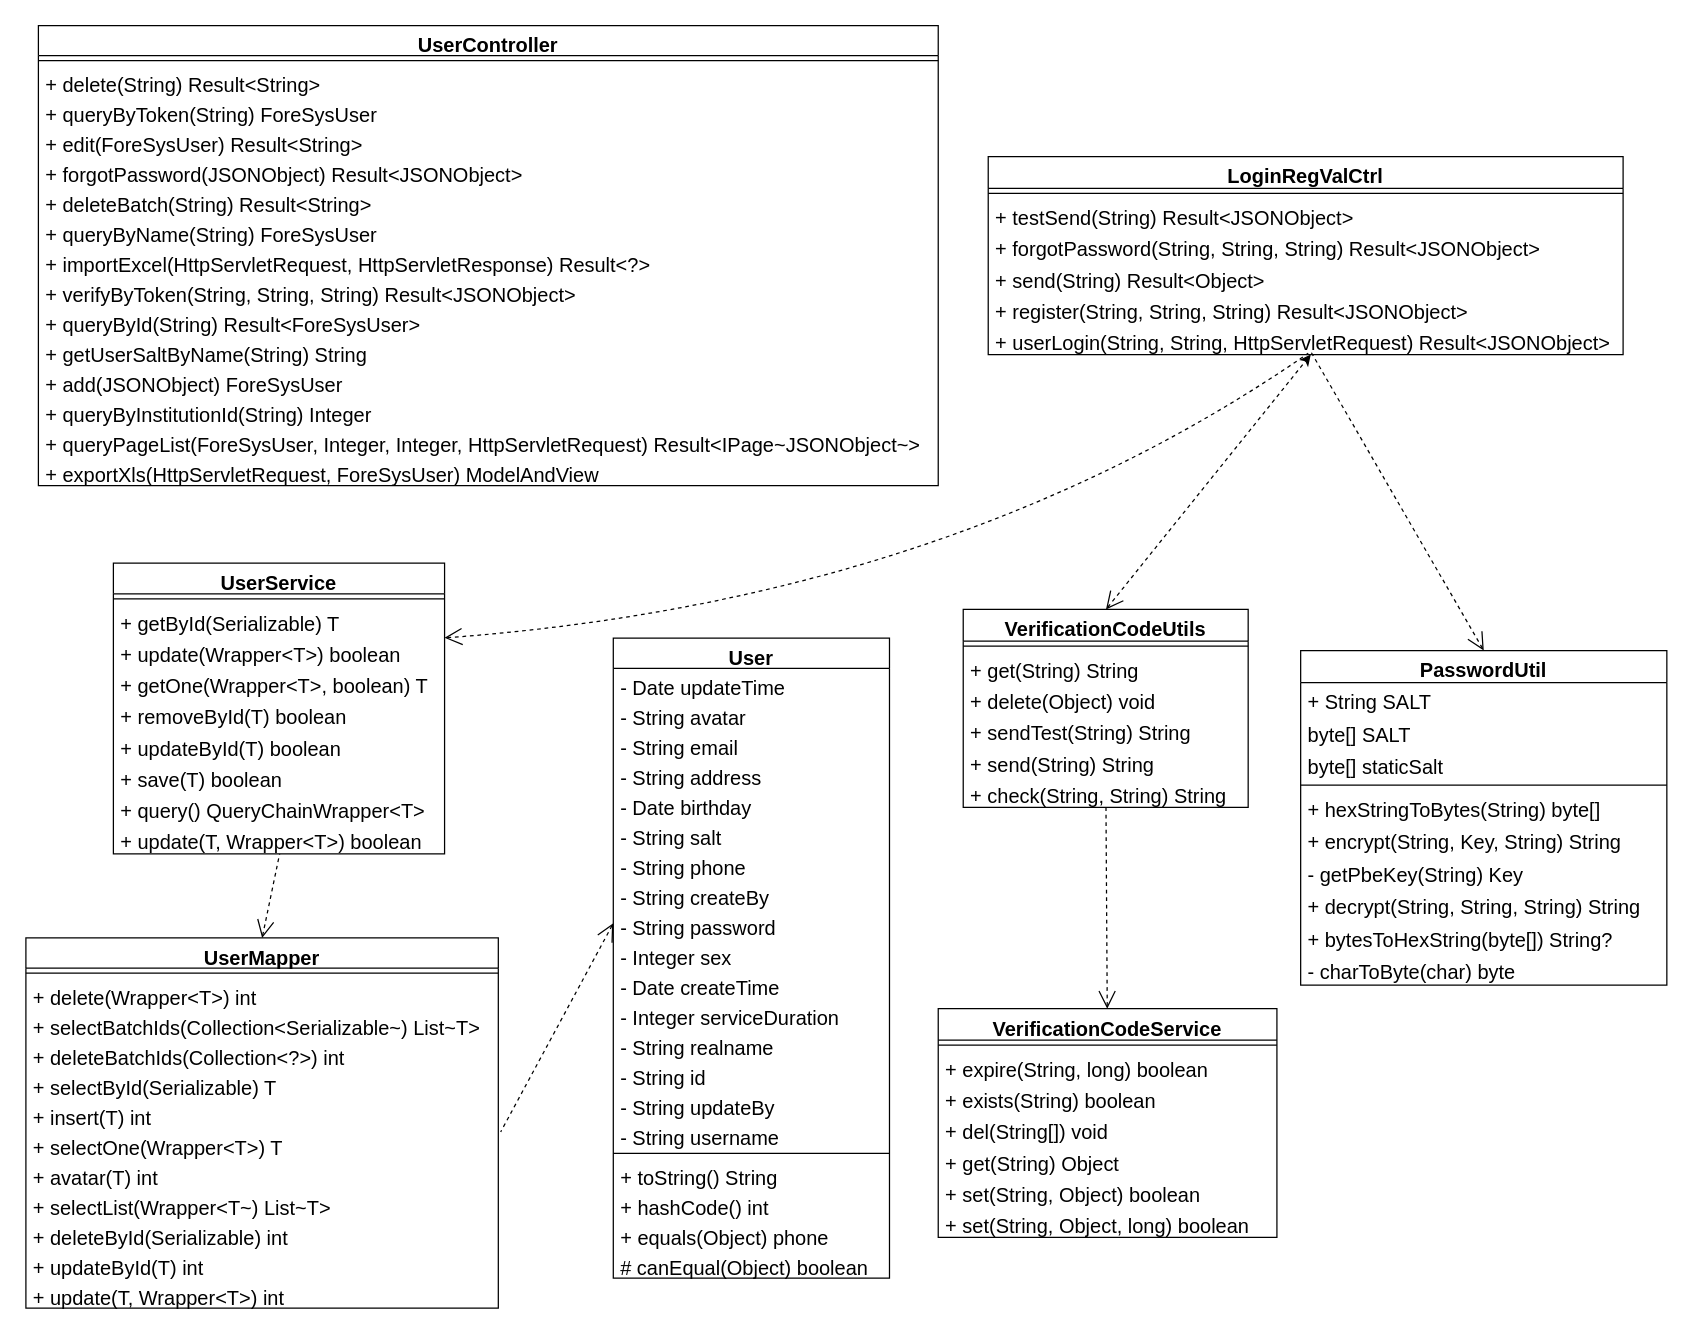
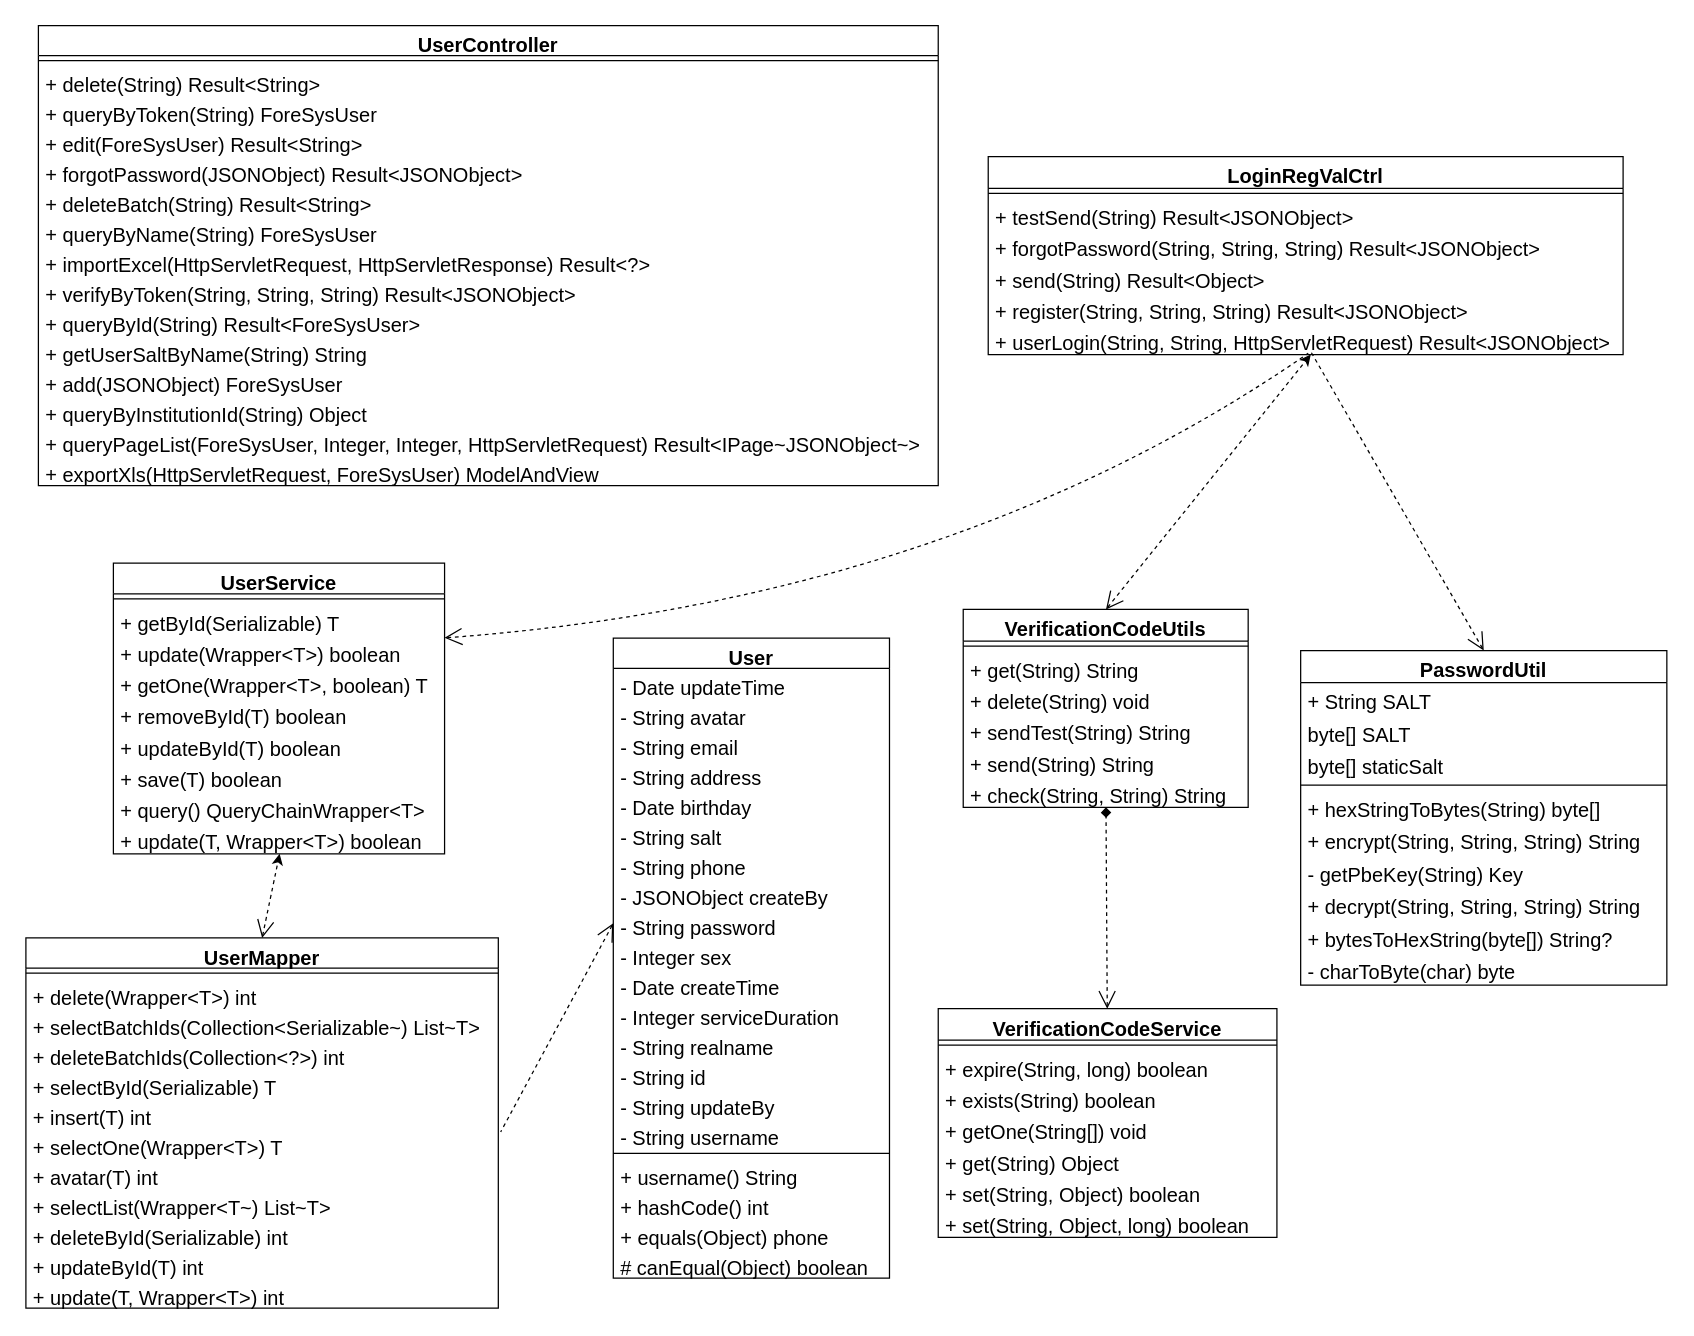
- <mxCell id="15" value="+ queryByInstitutionId(String) Integer" style="text;strokeColor=none;fillColor=none;align=left;verticalAlign=top;spacingLeft=4;spacingRight=4;overflow=hidden;rotatable=0;points=[[0,0.5],[1,0.5]];portConstraint=eastwest;fontSize=16;" vertex="1" parent="2"><mxGeometry y="296" width="720" height="24" as="geometry" /></mxCell>
+ <mxCell id="15" value="+ queryByInstitutionId(String) Object" style="text;strokeColor=none;fillColor=none;align=left;verticalAlign=top;spacingLeft=4;spacingRight=4;overflow=hidden;rotatable=0;points=[[0,0.5],[1,0.5]];portConstraint=eastwest;fontSize=16;" vertex="1" parent="2"><mxGeometry y="296" width="720" height="24" as="geometry" /></mxCell>
- <mxCell id="66" value="+ delete(Object) void" style="text;strokeColor=none;fillColor=none;align=left;verticalAlign=top;spacingLeft=4;spacingRight=4;overflow=hidden;rotatable=0;points=[[0,0.5],[1,0.5]];portConstraint=eastwest;fontSize=16;" vertex="1" parent="63"><mxGeometry y="58.385" width="228" height="25" as="geometry" /></mxCell>
+ <mxCell id="66" value="+ delete(String) void" style="text;strokeColor=none;fillColor=none;align=left;verticalAlign=top;spacingLeft=4;spacingRight=4;overflow=hidden;rotatable=0;points=[[0,0.5],[1,0.5]];portConstraint=eastwest;fontSize=16;" vertex="1" parent="63"><mxGeometry y="58.385" width="228" height="25" as="geometry" /></mxCell>
- <mxCell id="89" value="" style="dashed=1;startArrow=open;startSize=12;endArrow=none;exitX=0.499;exitY=-0.003;entryX=0.501;entryY=0.997;rounded=0;fontSize=16;" edge="1" parent="1" source="77" target="63"><mxGeometry relative="1" as="geometry" /></mxCell>
+ <mxCell id="89" value="" style="dashed=1;startArrow=open;startSize=12;endArrow=diamond;exitX=0.499;exitY=-0.003;entryX=0.501;entryY=0.997;rounded=0;fontSize=16;" edge="1" parent="1" source="77" target="63"><mxGeometry relative="1" as="geometry" /></mxCell>
- <mxCell id="96" value="+ encrypt(String, Key, String) String" style="text;strokeColor=none;fillColor=none;align=left;verticalAlign=top;spacingLeft=4;spacingRight=4;overflow=hidden;rotatable=0;points=[[0,0.5],[1,0.5]];portConstraint=eastwest;fontSize=16;" vertex="1" parent="90"><mxGeometry y="137.7" width="293" height="26" as="geometry" /></mxCell>
+ <mxCell id="96" value="+ encrypt(String, String, String) String" style="text;strokeColor=none;fillColor=none;align=left;verticalAlign=top;spacingLeft=4;spacingRight=4;overflow=hidden;rotatable=0;points=[[0,0.5],[1,0.5]];portConstraint=eastwest;fontSize=16;" vertex="1" parent="90"><mxGeometry y="137.7" width="293" height="26" as="geometry" /></mxCell>
- <mxCell id="86" value="" style="curved=1;dashed=1;startArrow=open;startSize=12;endArrow=none;exitX=0.5;exitY=0;entryX=0.502;entryY=1;rounded=0;fontSize=16;" edge="1" parent="1" source="50" target="18"><mxGeometry relative="1" as="geometry"><Array as="points" /></mxGeometry></mxCell>
+ <mxCell id="86" value="" style="curved=1;dashed=1;startArrow=open;startSize=12;endArrow=classic;exitX=0.5;exitY=0;entryX=0.502;entryY=1;rounded=0;fontSize=16;" edge="1" parent="1" source="50" target="18"><mxGeometry relative="1" as="geometry"><Array as="points" /></mxGeometry></mxCell>
- <mxCell id="36" value="- String createBy" style="text;strokeColor=none;fillColor=none;align=left;verticalAlign=top;spacingLeft=4;spacingRight=4;overflow=hidden;rotatable=0;points=[[0,0.5],[1,0.5]];portConstraint=eastwest;fontSize=16;" vertex="1" parent="28"><mxGeometry y="192.286" width="221" height="24" as="geometry" /></mxCell>
+ <mxCell id="36" value="- JSONObject createBy" style="text;strokeColor=none;fillColor=none;align=left;verticalAlign=top;spacingLeft=4;spacingRight=4;overflow=hidden;rotatable=0;points=[[0,0.5],[1,0.5]];portConstraint=eastwest;fontSize=16;" vertex="1" parent="28"><mxGeometry y="192.286" width="221" height="24" as="geometry" /></mxCell>
- <mxCell id="81" value="+ del(String[]) void" style="text;strokeColor=none;fillColor=none;align=left;verticalAlign=top;spacingLeft=4;spacingRight=4;overflow=hidden;rotatable=0;points=[[0,0.5],[1,0.5]];portConstraint=eastwest;fontSize=16;" vertex="1" parent="77"><mxGeometry y="83.067" width="271" height="25" as="geometry" /></mxCell>
+ <mxCell id="81" value="+ getOne(String[]) void" style="text;strokeColor=none;fillColor=none;align=left;verticalAlign=top;spacingLeft=4;spacingRight=4;overflow=hidden;rotatable=0;points=[[0,0.5],[1,0.5]];portConstraint=eastwest;fontSize=16;" vertex="1" parent="77"><mxGeometry y="83.067" width="271" height="25" as="geometry" /></mxCell>
- <mxCell id="46" value="+ toString() String" style="text;strokeColor=none;fillColor=none;align=left;verticalAlign=top;spacingLeft=4;spacingRight=4;overflow=hidden;rotatable=0;points=[[0,0.5],[1,0.5]];portConstraint=eastwest;fontSize=16;" vertex="1" parent="28"><mxGeometry y="416.286" width="221" height="24" as="geometry" /></mxCell>
+ <mxCell id="46" value="+ username() String" style="text;strokeColor=none;fillColor=none;align=left;verticalAlign=top;spacingLeft=4;spacingRight=4;overflow=hidden;rotatable=0;points=[[0,0.5],[1,0.5]];portConstraint=eastwest;fontSize=16;" vertex="1" parent="28"><mxGeometry y="416.286" width="221" height="24" as="geometry" /></mxCell>
